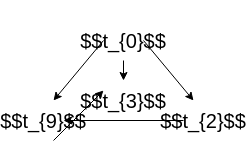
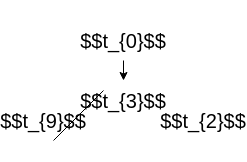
- <mxCell id="8" value="" style="endArrow=classic;html=1;rounded=0;fontSize=20;exitX=0;exitY=0.5;exitDx=0;exitDy=0;entryX=0.75;entryY=0;entryDx=0;entryDy=0;" edge="1" parent="1" source="2" target="5"><mxGeometry width="50" height="50" relative="1" as="geometry"><mxPoint x="30" y="40" as="sourcePoint" /><mxPoint x="80" y="100" as="targetPoint" /></mxGeometry></mxCell>
- <mxCell id="6" value="" style="endArrow=classic;html=1;rounded=0;fontSize=20;exitX=1;exitY=0.5;exitDx=0;exitDy=0;entryX=0.25;entryY=0;entryDx=0;entryDy=0;" edge="1" parent="1" source="2" target="3"><mxGeometry width="50" height="50" relative="1" as="geometry"><mxPoint x="20" y="330" as="sourcePoint" /><mxPoint x="70" y="280" as="targetPoint" /></mxGeometry></mxCell>
- <mxCell id="9" value="" style="endArrow=classic;html=1;rounded=0;fontSize=20;exitX=0.75;exitY=1;exitDx=0;exitDy=0;entryX=0;entryY=0.25;entryDx=0;entryDy=0;" edge="1" parent="1" source="5" target="4"><mxGeometry width="50" height="50" relative="1" as="geometry"><mxPoint x="170" y="70" as="sourcePoint" /><mxPoint x="220" y="130" as="targetPoint" /></mxGeometry></mxCell>
+ <mxCell id="9" value="" style="endArrow=none;html=1;rounded=0;fontSize=20;exitX=0.75;exitY=1;exitDx=0;exitDy=0;entryX=0;entryY=0.25;entryDx=0;entryDy=0;" edge="1" parent="1" source="5" target="4"><mxGeometry width="50" height="50" relative="1" as="geometry"><mxPoint x="170" y="70" as="sourcePoint" /><mxPoint x="220" y="130" as="targetPoint" /></mxGeometry></mxCell>
- <mxCell id="10" value="" style="endArrow=classic;html=1;rounded=0;fontSize=20;exitX=0;exitY=0.5;exitDx=0;exitDy=0;entryX=1;entryY=0.5;entryDx=0;entryDy=0;" edge="1" parent="1" source="3" target="5"><mxGeometry width="50" height="50" relative="1" as="geometry"><mxPoint x="180" y="80" as="sourcePoint" /><mxPoint x="230" y="140" as="targetPoint" /></mxGeometry></mxCell>
